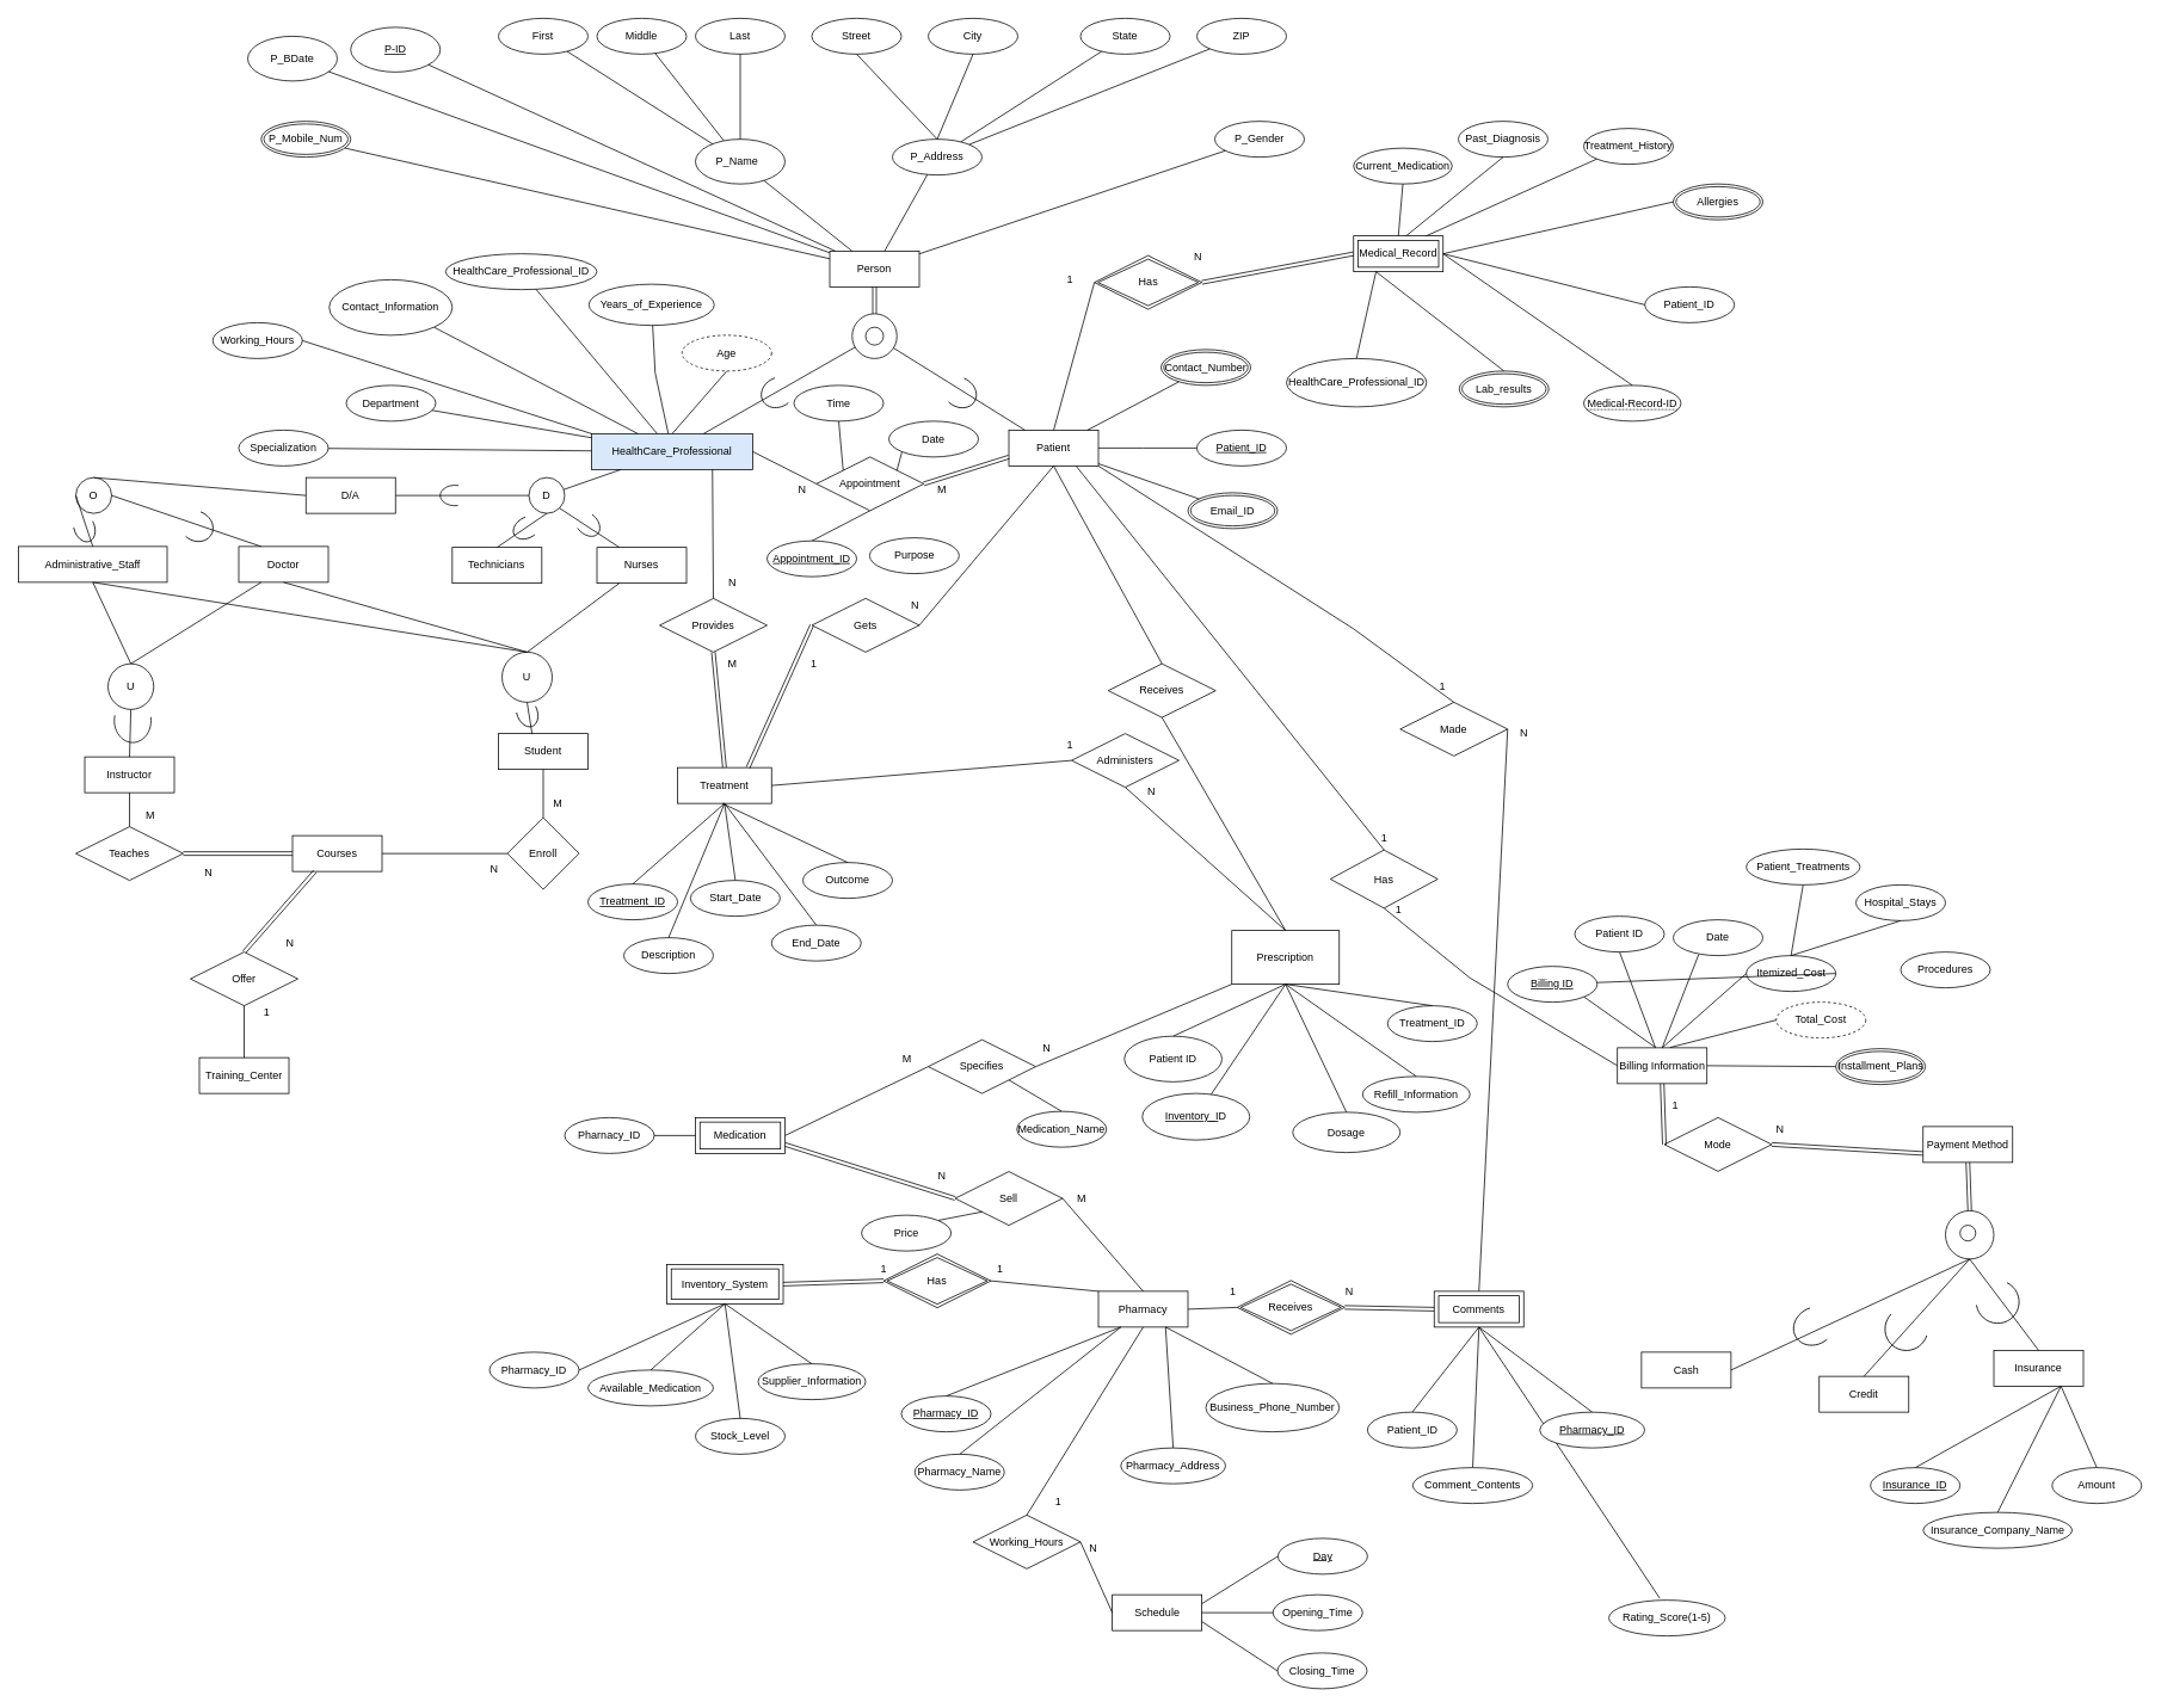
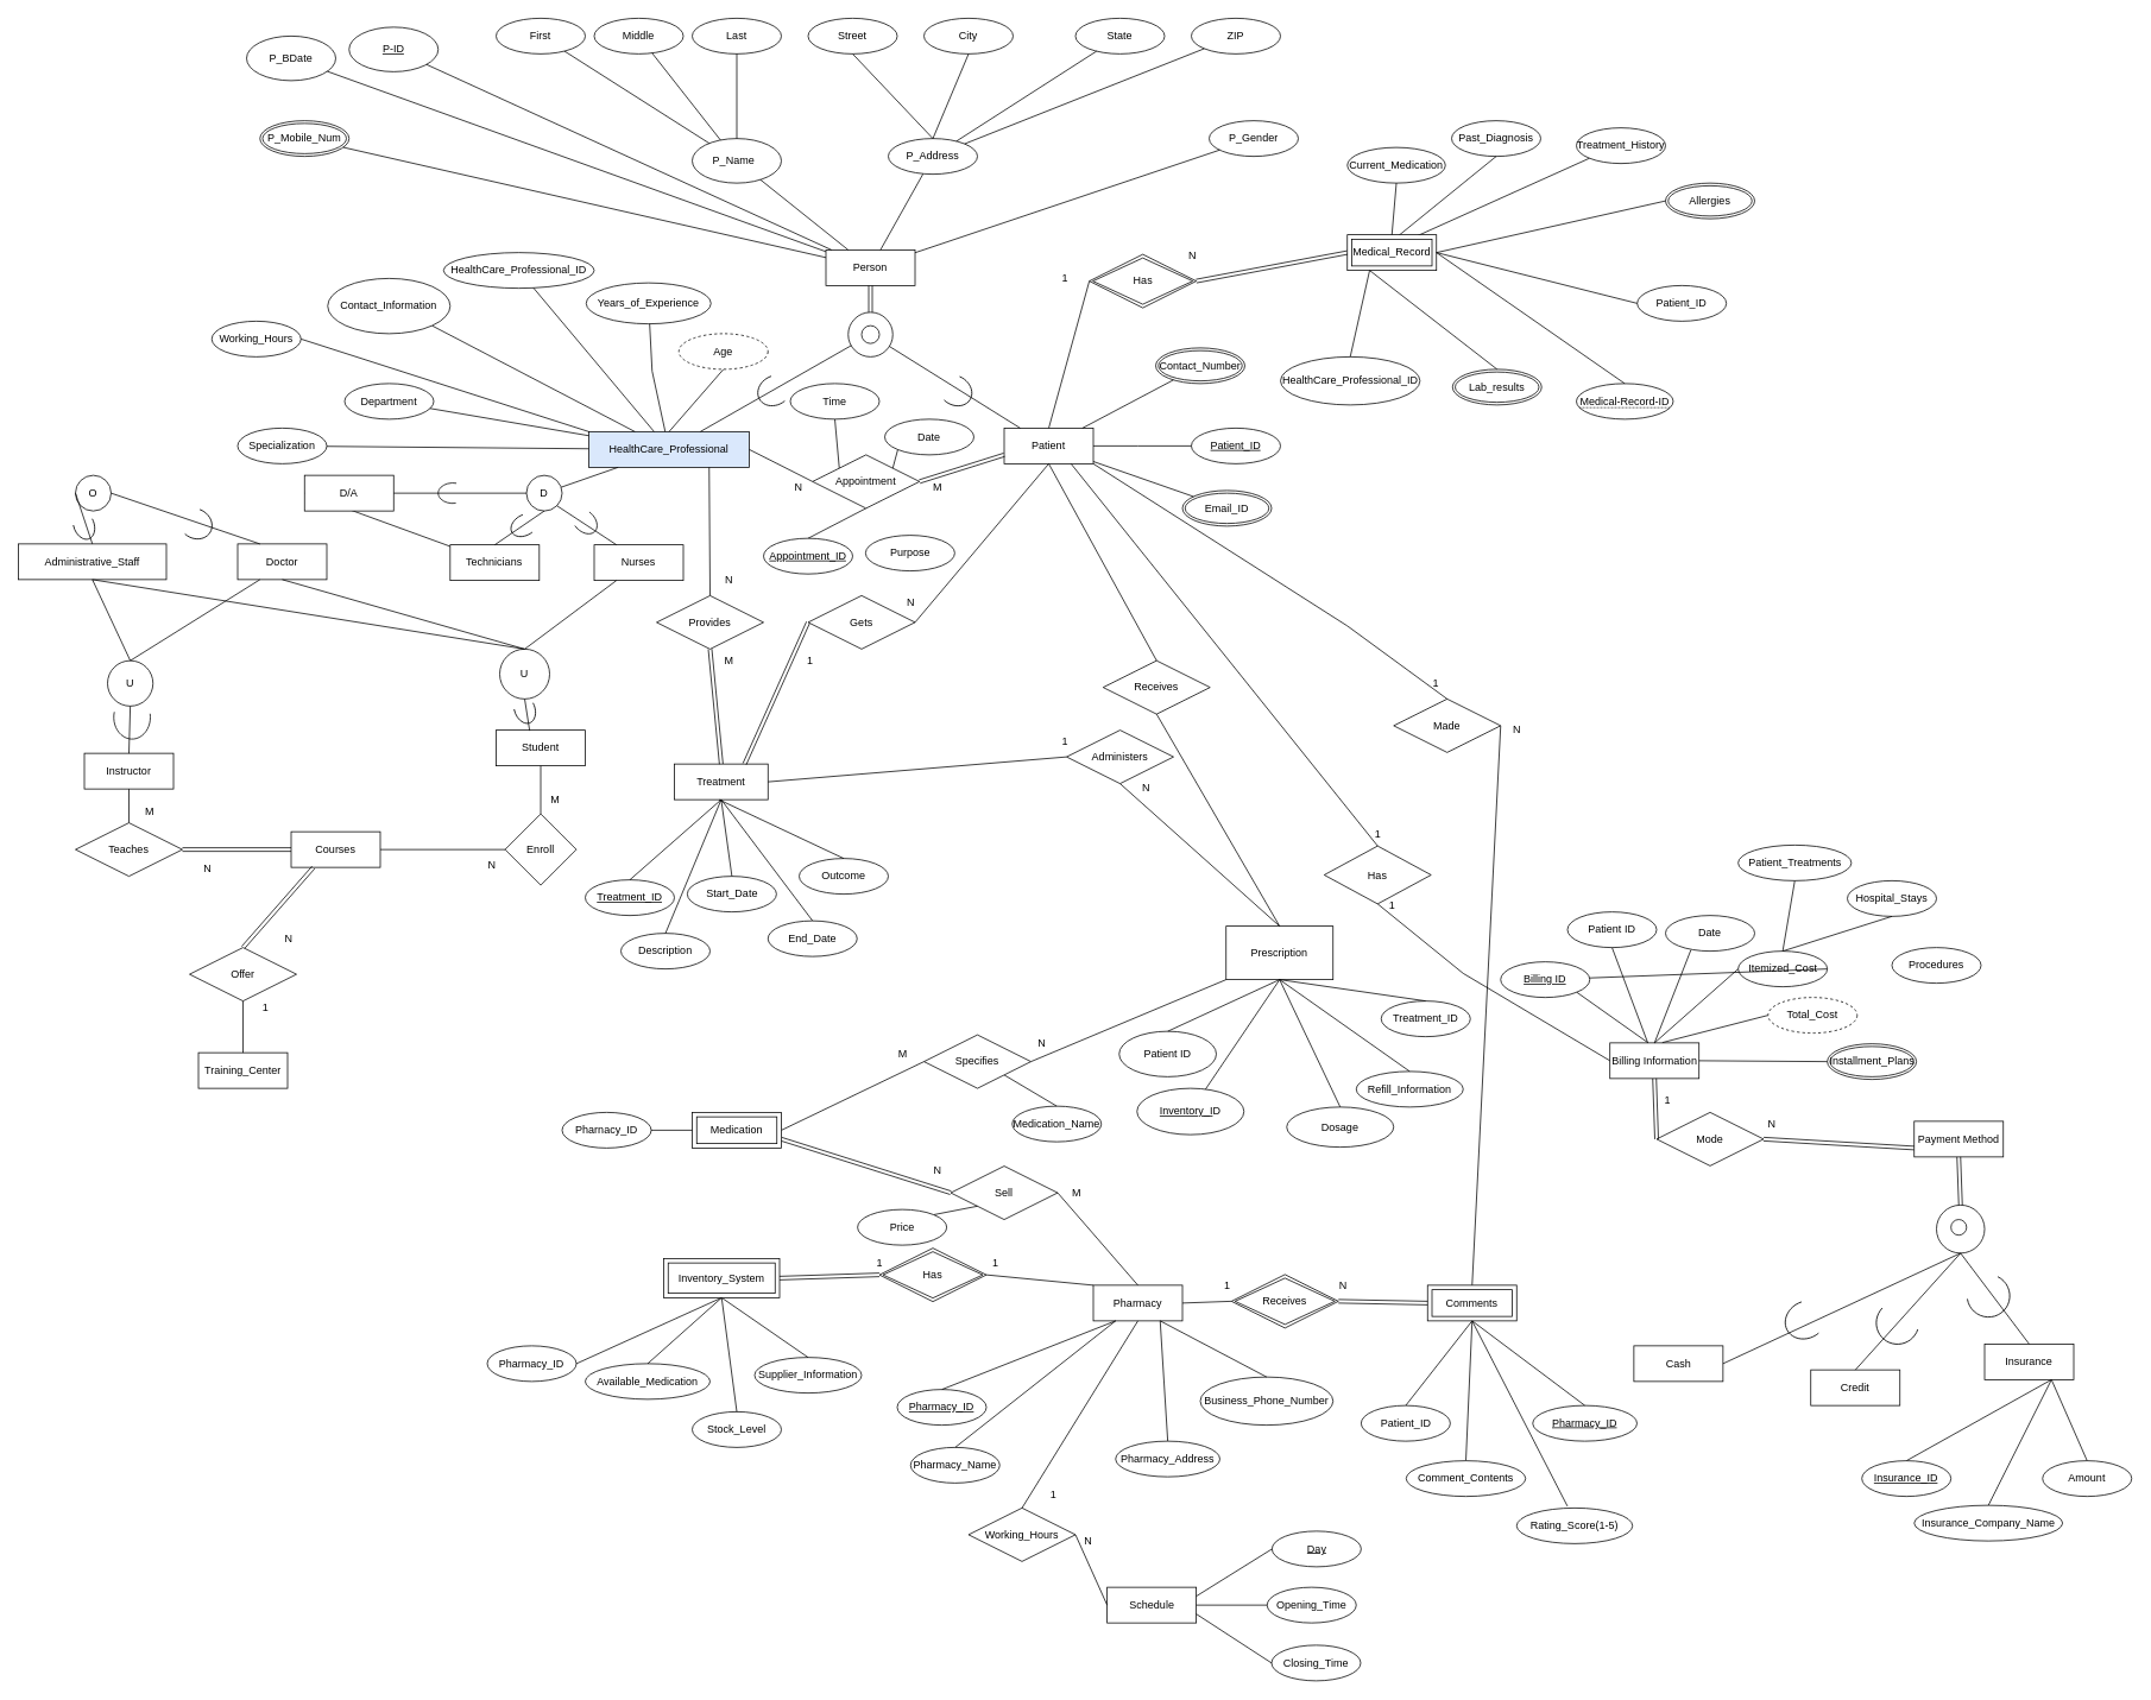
- <mxCell id="245" value="" style="endArrow=none;html=1;rounded=0;exitX=0;exitY=0.5;exitDx=0;exitDy=0;entryX=0.5;entryY=0;entryDx=0;entryDy=0;" parent="1" source="248" target="244" edge="1"><mxGeometry relative="1" as="geometry"><mxPoint x="673" y="516" as="sourcePoint" /><mxPoint x="379" y="513" as="targetPoint" /></mxGeometry></mxCell>
+ <mxCell id="245" value="" style="endArrow=none;html=1;rounded=0;exitX=0;exitY=0.5;exitDx=0;exitDy=0;" parent="1" source="248" target="53" edge="1"><mxGeometry relative="1" as="geometry"><mxPoint x="673" y="516" as="sourcePoint" /><mxPoint x="379" y="513" as="targetPoint" /></mxGeometry></mxCell>
- <mxCell id="250" value="Rating_Score(1-5)" style="ellipse;whiteSpace=wrap;html=1;align=center;" parent="1" vertex="1"><mxGeometry x="1796" y="1787" width="130" height="40" as="geometry" /></mxCell>
+ <mxCell id="250" value="Rating_Score(1-5)" style="ellipse;whiteSpace=wrap;html=1;align=center;" parent="1" vertex="1"><mxGeometry x="1701" y="1692" width="130" height="40" as="geometry" /></mxCell>
